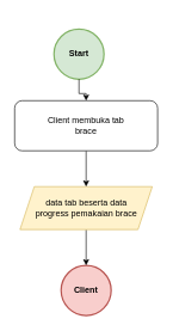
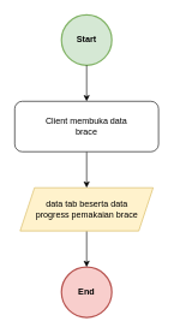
- <mxCell id="3" value="Start" style="ellipse;whiteSpace=wrap;html=1;aspect=fixed;fillColor=#d5e8d4;strokeColor=#82b366;fontStyle=1;strokeWidth=2;" parent="1" vertex="1"><mxGeometry x="75" y="40" width="70" height="70" as="geometry" /></mxCell>
+ <mxCell id="3" value="Start" style="ellipse;whiteSpace=wrap;html=1;aspect=fixed;fillColor=#d5e8d4;strokeColor=#82b366;fontStyle=1;strokeWidth=2;" parent="1" vertex="1"><mxGeometry x="85" y="20" width="70" height="70" as="geometry" /></mxCell>
- <mxCell id="8" value="Client membuka tab&lt;br&gt;brace" style="rounded=1;whiteSpace=wrap;html=1;fontSize=12;glass=0;strokeWidth=1;shadow=0;" parent="1" vertex="1"><mxGeometry x="20" y="140" width="200" height="70" as="geometry" /></mxCell>
+ <mxCell id="8" value="Client membuka data&lt;br&gt;brace" style="rounded=1;whiteSpace=wrap;html=1;fontSize=12;glass=0;strokeWidth=1;shadow=0;" parent="1" vertex="1"><mxGeometry x="20" y="140" width="200" height="70" as="geometry" /></mxCell>
- <mxCell id="2" value="Client" style="ellipse;whiteSpace=wrap;html=1;aspect=fixed;fillColor=#f8cecc;strokeColor=#b85450;fontStyle=1;strokeWidth=2;" parent="1" vertex="1"><mxGeometry x="85" y="370" width="70" height="70" as="geometry" /></mxCell>
+ <mxCell id="2" value="End" style="ellipse;whiteSpace=wrap;html=1;aspect=fixed;fillColor=#f8cecc;strokeColor=#b85450;fontStyle=1;strokeWidth=2;" parent="1" vertex="1"><mxGeometry x="85" y="370" width="70" height="70" as="geometry" /></mxCell>
